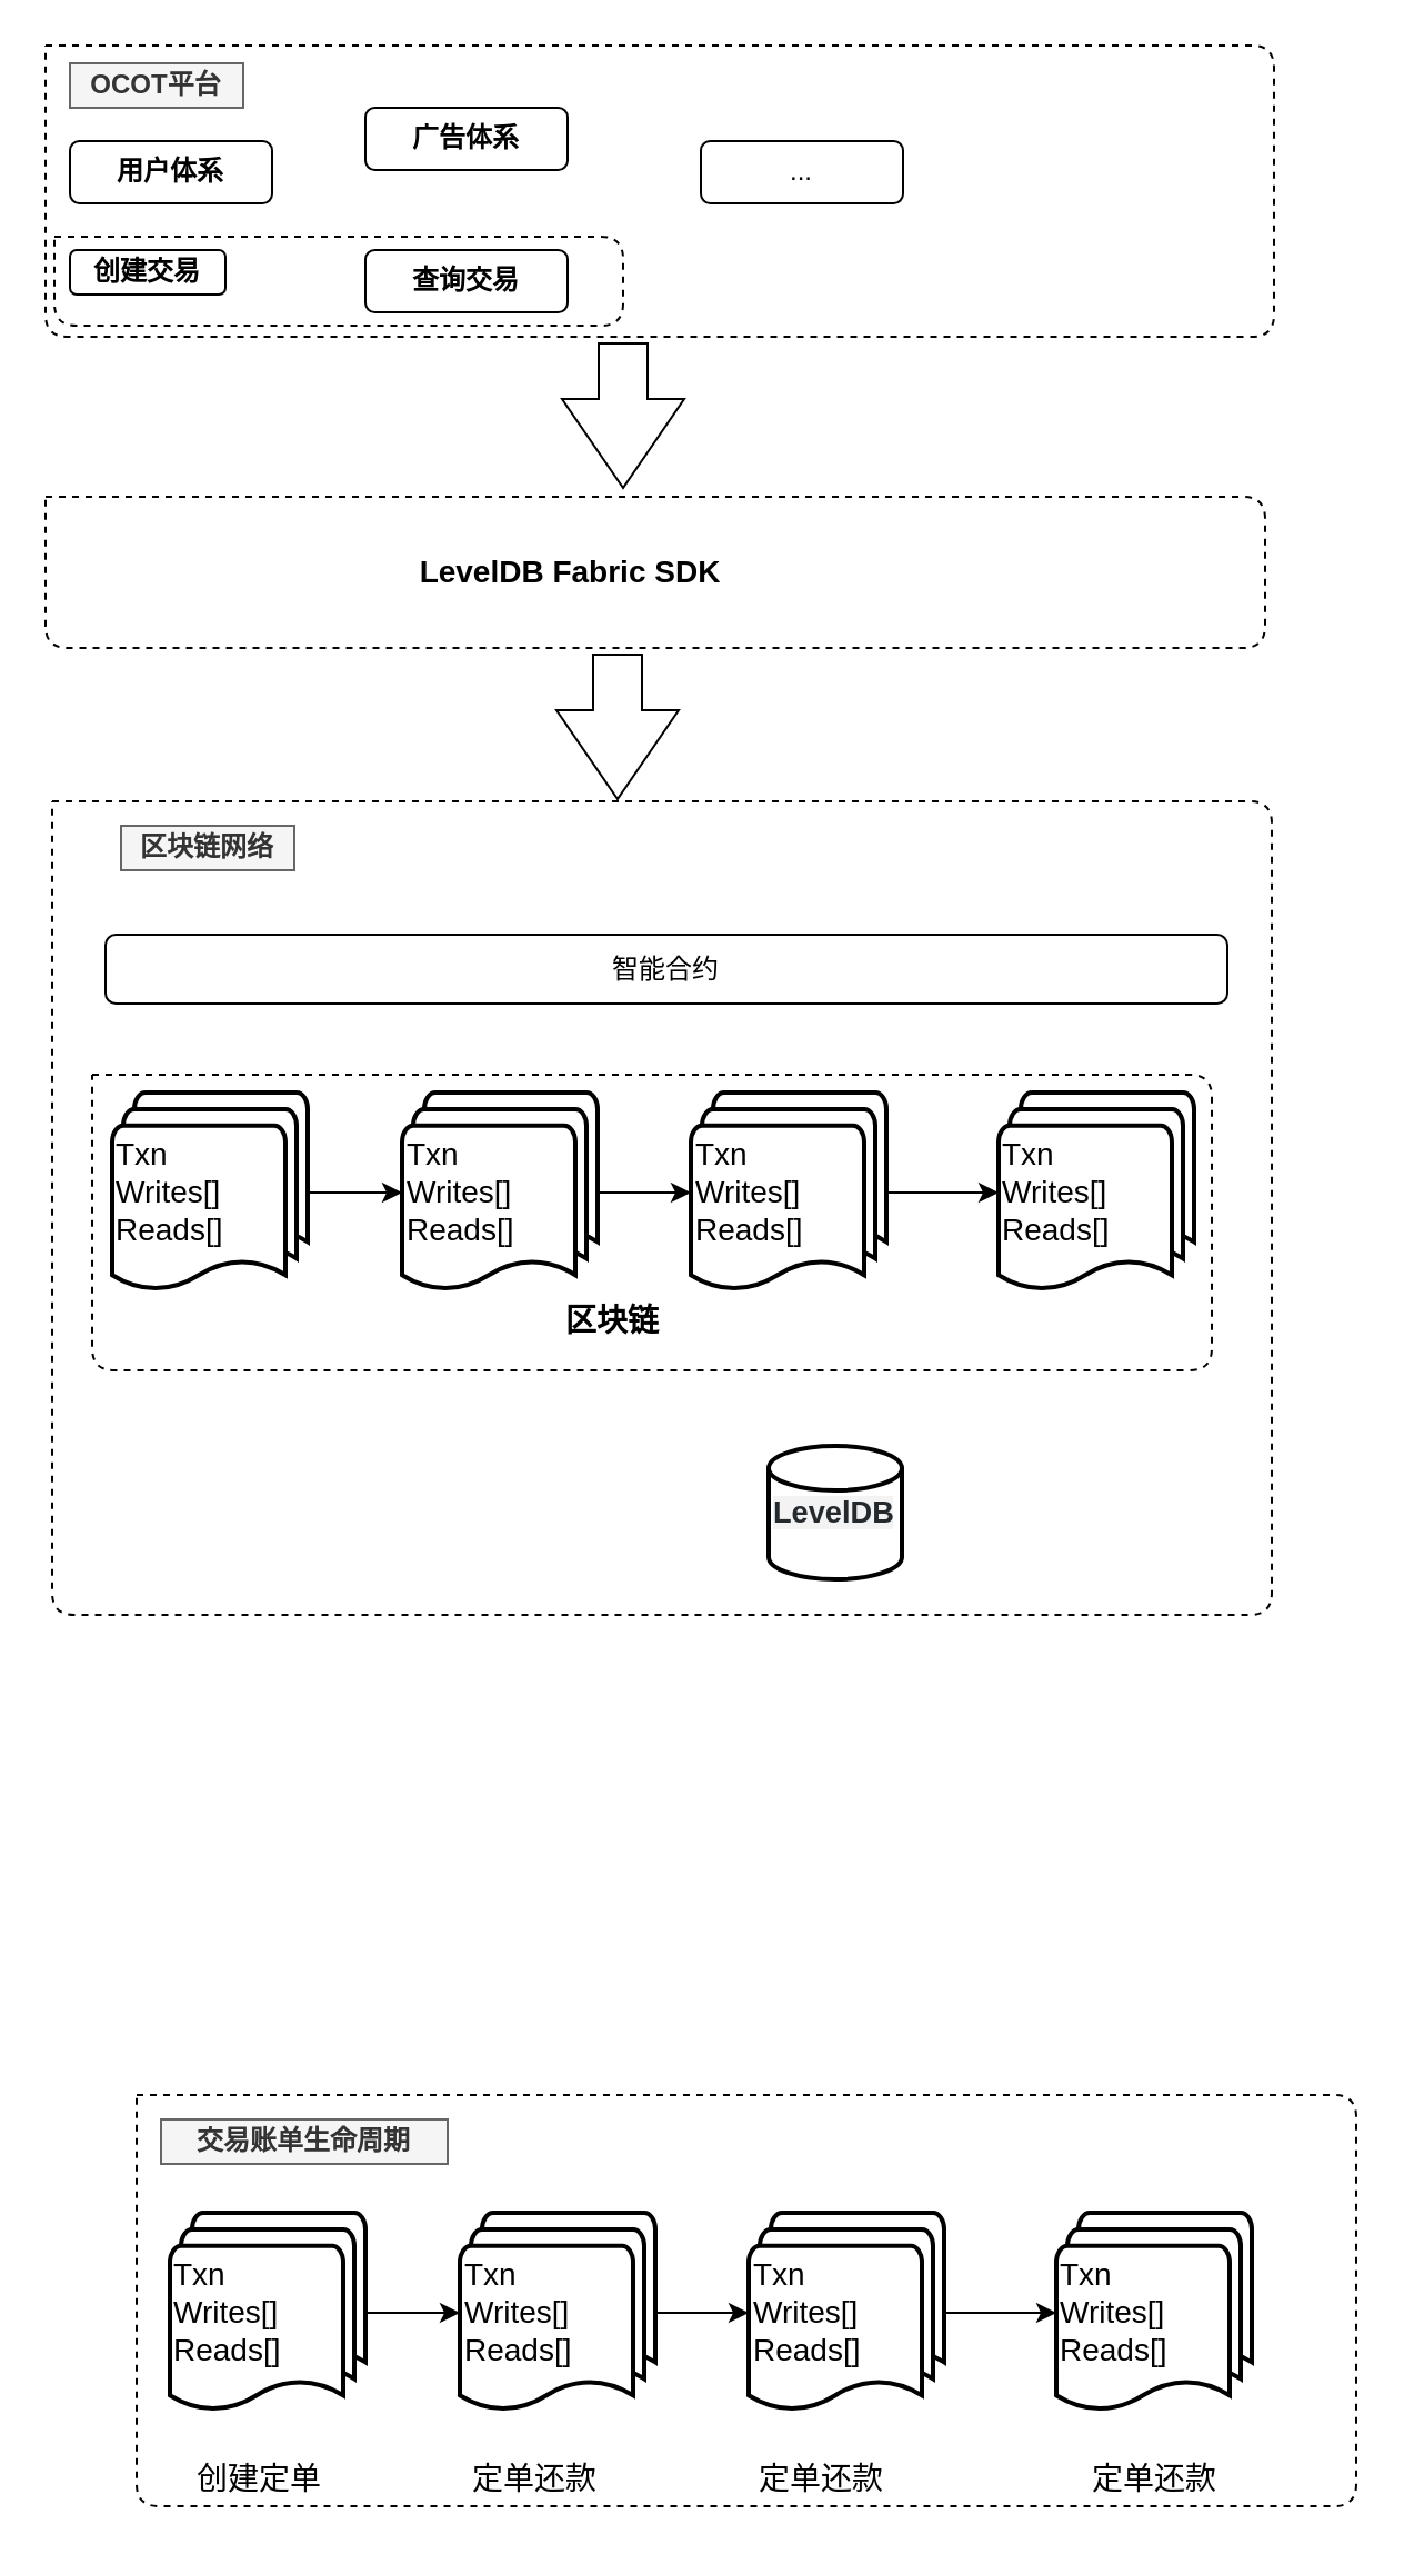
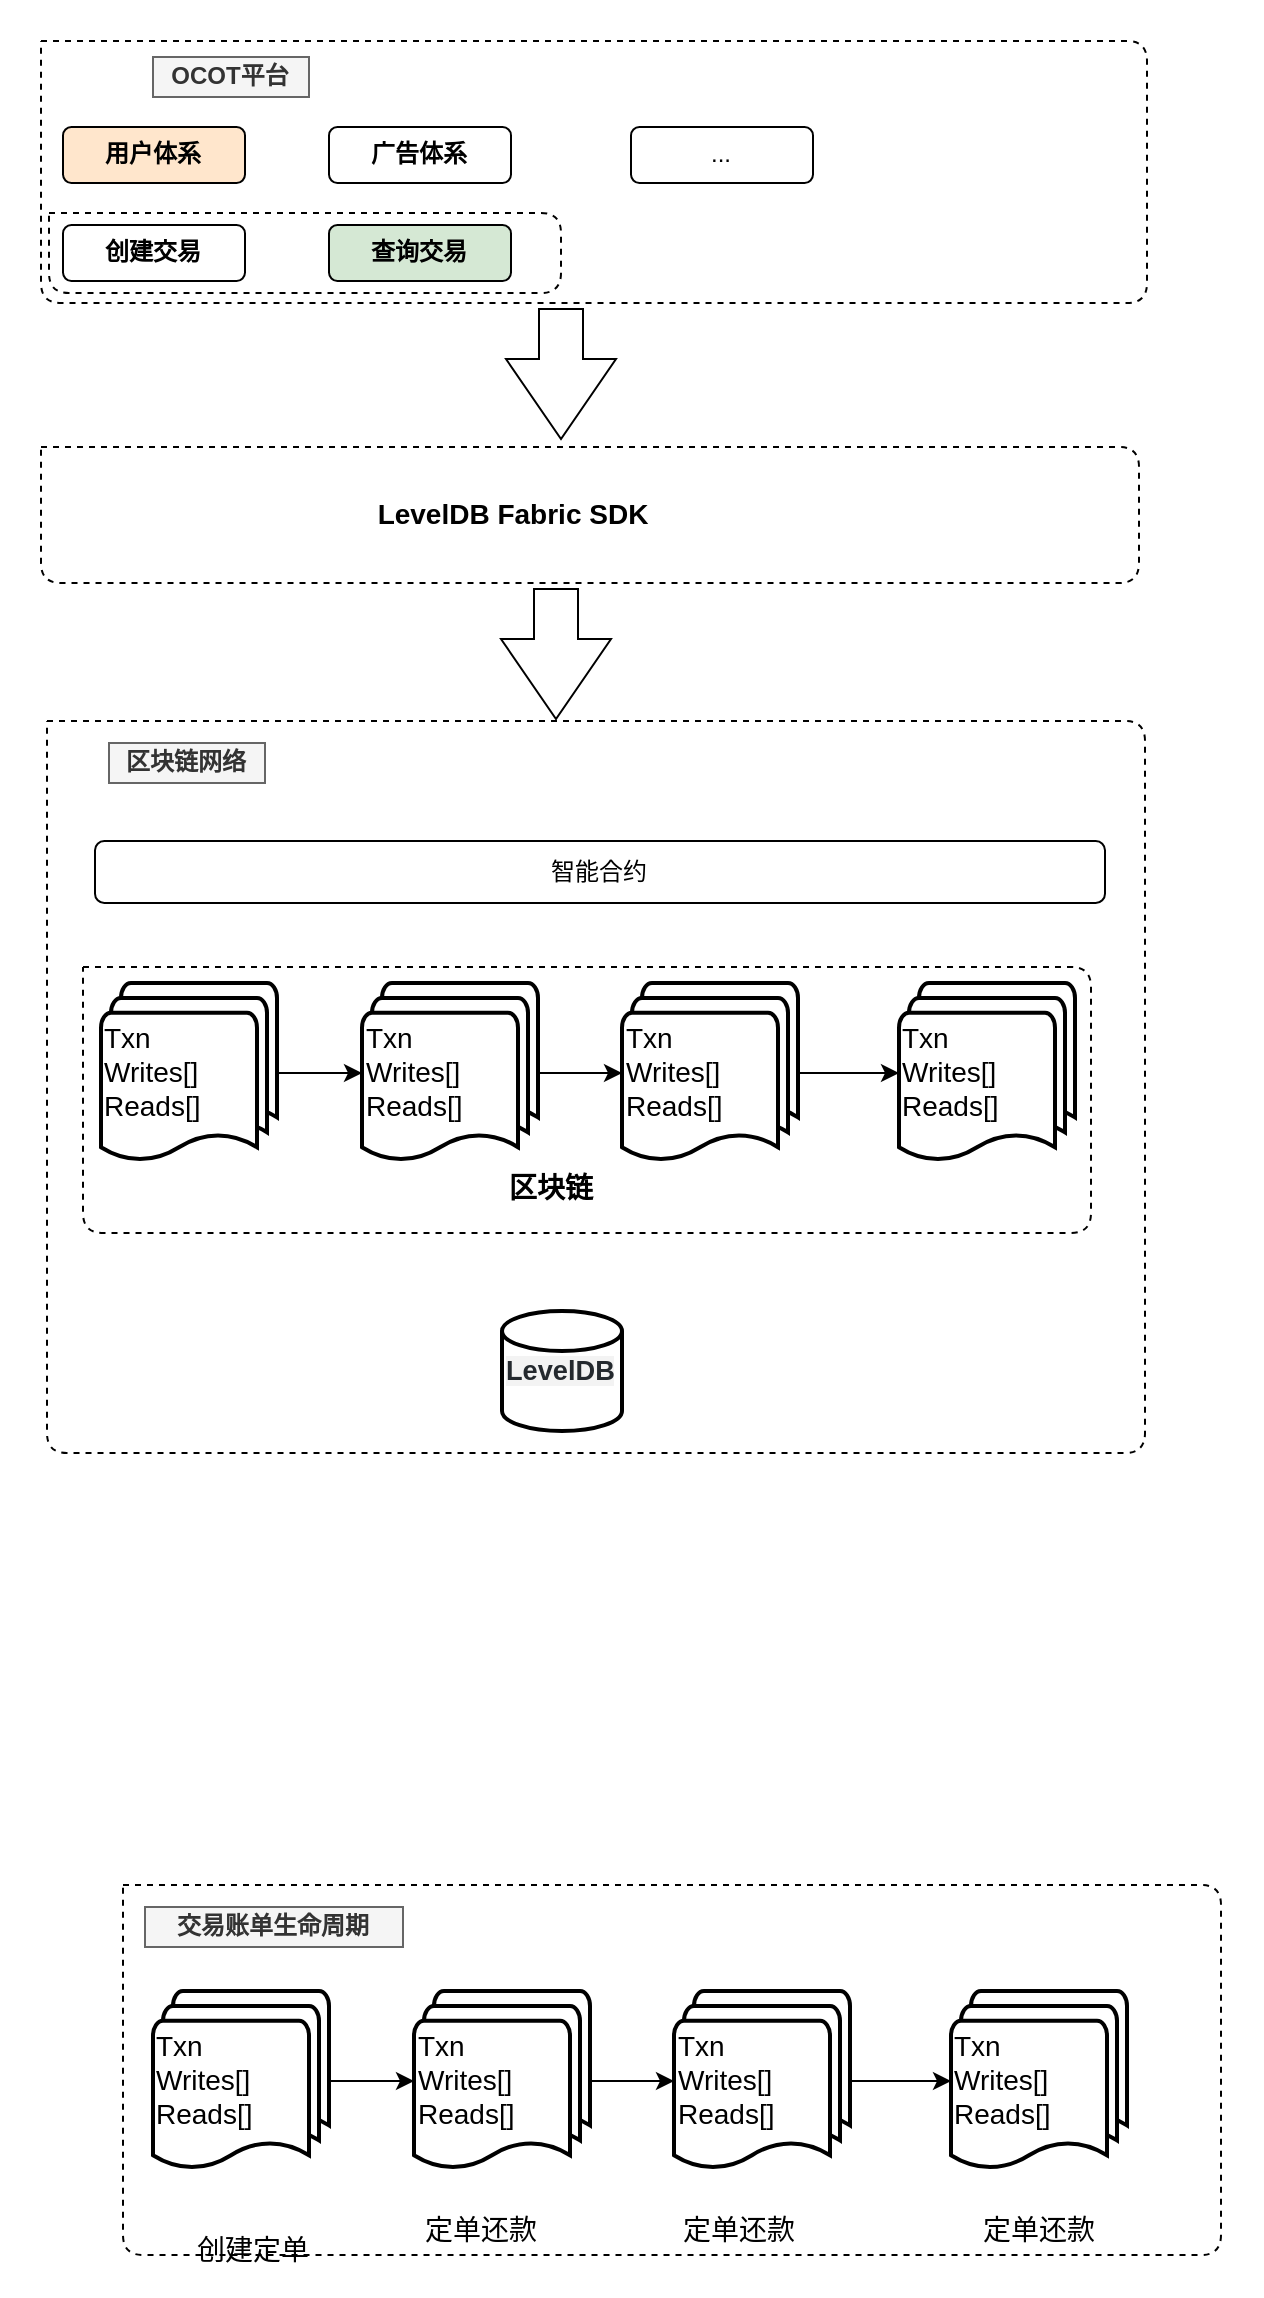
- <mxCell id="5" value="OCOT平台" style="text;html=1;strokeColor=#666666;fillColor=#f5f5f5;align=center;verticalAlign=middle;whiteSpace=wrap;rounded=0;fontStyle=1;fontColor=#333333;" vertex="1" parent="3"><mxGeometry x="11" y="8" width="78" height="20" as="geometry" /></mxCell>
+ <mxCell id="5" value="OCOT平台" style="text;html=1;strokeColor=#666666;fillColor=#f5f5f5;align=center;verticalAlign=middle;whiteSpace=wrap;rounded=0;fontStyle=1;fontColor=#333333;" vertex="1" parent="3"><mxGeometry x="56" y="8" width="78" height="20" as="geometry" /></mxCell>
- <mxCell id="7" value="&lt;b&gt;广告体系&lt;/b&gt;" style="rounded=1;whiteSpace=wrap;html=1;" vertex="1" parent="3"><mxGeometry x="144" y="28" width="91" height="28" as="geometry" /></mxCell>
+ <mxCell id="7" value="&lt;b&gt;广告体系&lt;/b&gt;" style="rounded=1;whiteSpace=wrap;html=1;" vertex="1" parent="3"><mxGeometry x="144" y="43" width="91" height="28" as="geometry" /></mxCell>
- <mxCell id="6" value="用户体系" style="rounded=1;whiteSpace=wrap;html=1;fontStyle=1" vertex="1" parent="3"><mxGeometry x="11" y="43" width="91" height="28" as="geometry" /></mxCell>
+ <mxCell id="6" value="用户体系" style="rounded=1;whiteSpace=wrap;html=1;fontStyle=1;fillColor=#ffe6cc;" vertex="1" parent="3"><mxGeometry x="11" y="43" width="91" height="28" as="geometry" /></mxCell>
- <mxCell id="9" value="创建交易" style="rounded=1;whiteSpace=wrap;html=1;fontStyle=1" vertex="1" parent="3"><mxGeometry x="11" y="92" width="70" height="20" as="geometry" /></mxCell>
+ <mxCell id="9" value="创建交易" style="rounded=1;whiteSpace=wrap;html=1;fontStyle=1" vertex="1" parent="3"><mxGeometry x="11" y="92" width="91" height="28" as="geometry" /></mxCell>
- <mxCell id="10" value="查询交易" style="rounded=1;whiteSpace=wrap;html=1;fontStyle=1" vertex="1" parent="3"><mxGeometry x="144" y="92" width="91" height="28" as="geometry" /></mxCell>
+ <mxCell id="10" value="查询交易" style="rounded=1;whiteSpace=wrap;html=1;fontStyle=1;fillColor=#d5e8d4;" vertex="1" parent="3"><mxGeometry x="144" y="92" width="91" height="28" as="geometry" /></mxCell>
- <mxCell id="30" value="&lt;span style=&quot;color: rgb(36 , 41 , 46) ; font-family: , &amp;#34;consolas&amp;#34; , &amp;#34;liberation mono&amp;#34; , &amp;#34;menlo&amp;#34; , monospace ; font-size: 13.6px ; white-space: normal ; background-color: rgba(27 , 31 , 35 , 0.05)&quot;&gt;&lt;b&gt;LevelDB&lt;/b&gt;&lt;/span&gt;" style="strokeWidth=2;html=1;shape=mxgraph.flowchart.database;whiteSpace=wrap;fontSize=14;align=left;" vertex="1" parent="18"><mxGeometry x="322.5" y="290" width="60" height="60" as="geometry" /></mxCell>
+ <mxCell id="30" value="&lt;span style=&quot;color: rgb(36 , 41 , 46) ; font-family: , &amp;#34;consolas&amp;#34; , &amp;#34;liberation mono&amp;#34; , &amp;#34;menlo&amp;#34; , monospace ; font-size: 13.6px ; white-space: normal ; background-color: rgba(27 , 31 , 35 , 0.05)&quot;&gt;&lt;b&gt;LevelDB&lt;/b&gt;&lt;/span&gt;" style="strokeWidth=2;html=1;shape=mxgraph.flowchart.database;whiteSpace=wrap;fontSize=14;align=left;" vertex="1" parent="18"><mxGeometry x="227.5" y="295" width="60" height="60" as="geometry" /></mxCell>
- <mxCell id="41" value="创建定单" style="text;html=1;strokeColor=none;fillColor=none;align=center;verticalAlign=middle;whiteSpace=wrap;rounded=0;fontSize=14;" vertex="1" parent="1"><mxGeometry x="83" y="1105" width="67" height="20" as="geometry" /></mxCell>
+ <mxCell id="41" value="创建定单" style="text;html=1;strokeColor=none;fillColor=none;align=center;verticalAlign=middle;whiteSpace=wrap;rounded=0;fontSize=14;" vertex="1" parent="1"><mxGeometry x="93" y="1115" width="67" height="20" as="geometry" /></mxCell>
